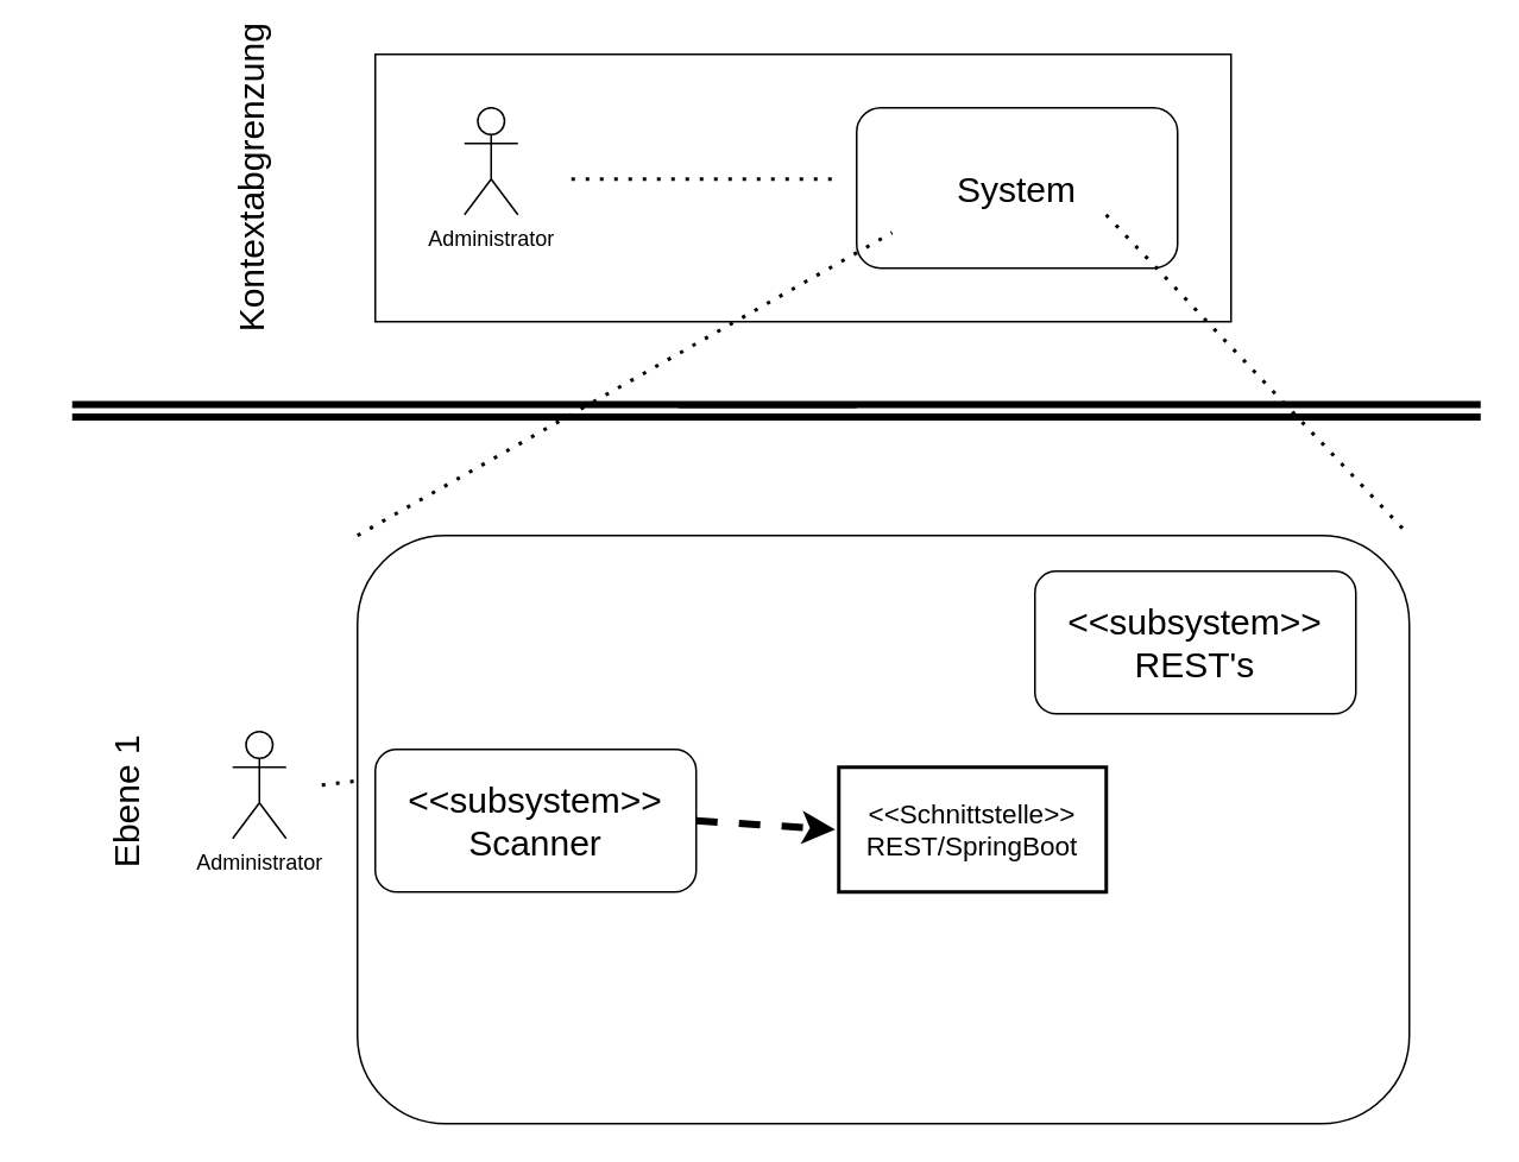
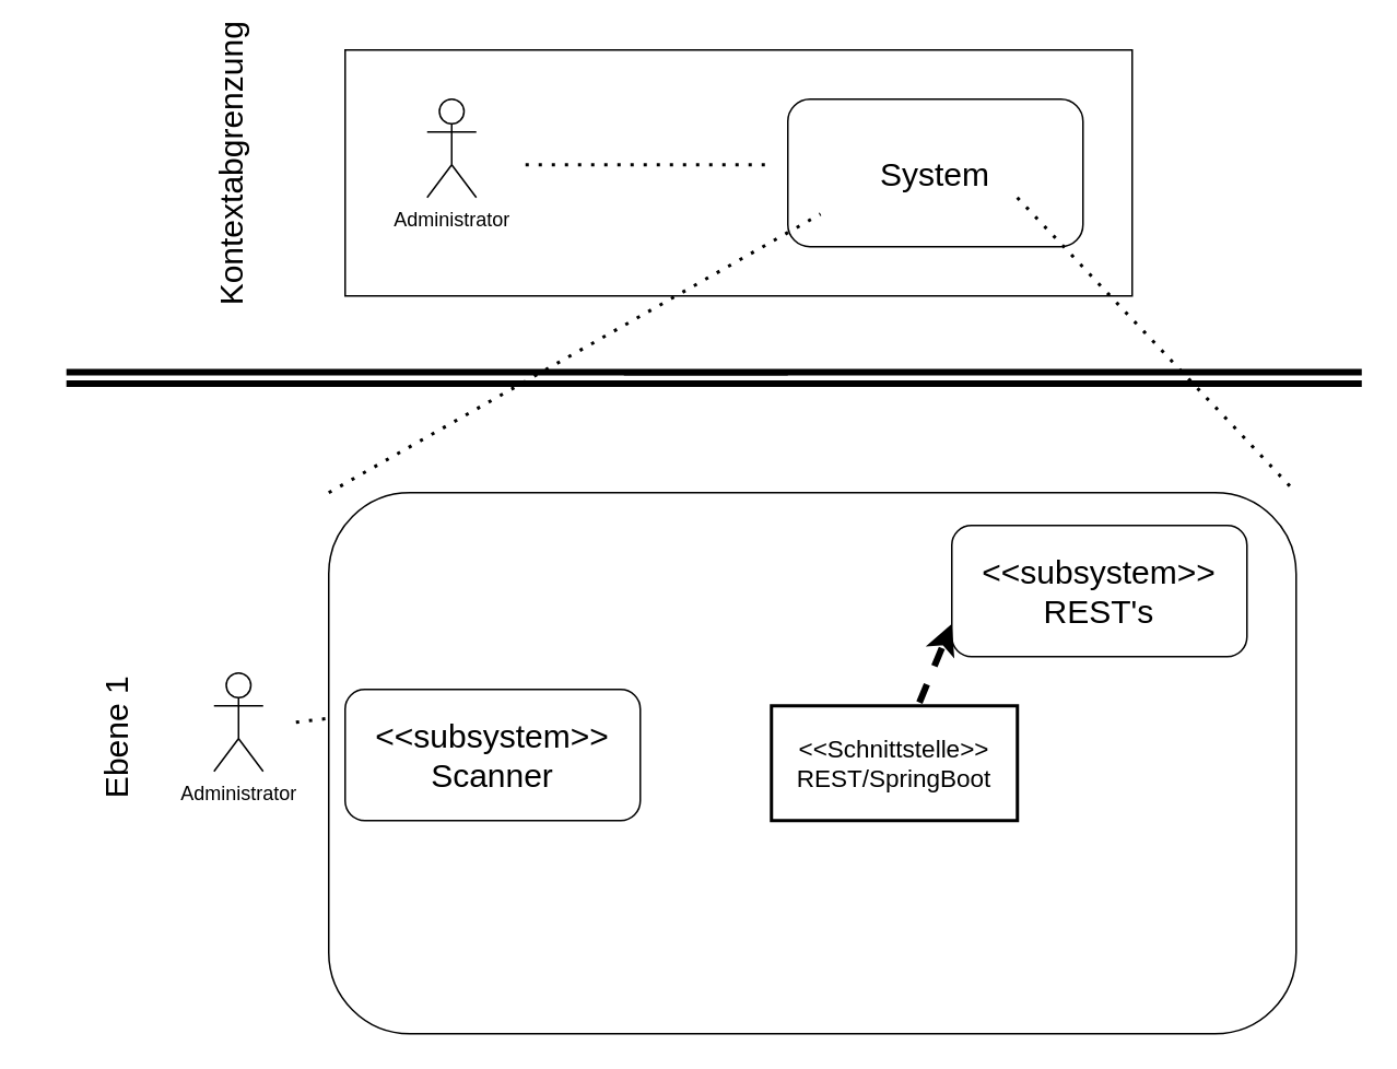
+ <mxCell id="16" value="" style="endArrow=classic;html=1;rounded=0;dashed=1;strokeColor=default;strokeWidth=4;fontSize=20;entryX=0;entryY=0.75;entryDx=0;entryDy=0;" parent="1" source="18" target="13" edge="1"><mxGeometry width="50" height="50" relative="1" as="geometry"><mxPoint x="410" y="390" as="sourcePoint" /><mxPoint x="460" y="340" as="targetPoint" /></mxGeometry></mxCell>
- <mxCell id="19" value="" style="endArrow=classic;html=1;rounded=0;dashed=1;strokeColor=default;strokeWidth=4;fontSize=20;entryX=0;entryY=0.5;entryDx=0;entryDy=0;exitX=1;exitY=0.5;exitDx=0;exitDy=0;" edge="1" parent="1" source="12" target="18"><mxGeometry width="50" height="50" relative="1" as="geometry"><mxPoint x="365" y="490" as="sourcePoint" /><mxPoint x="400" y="450" as="targetPoint" /></mxGeometry></mxCell>
